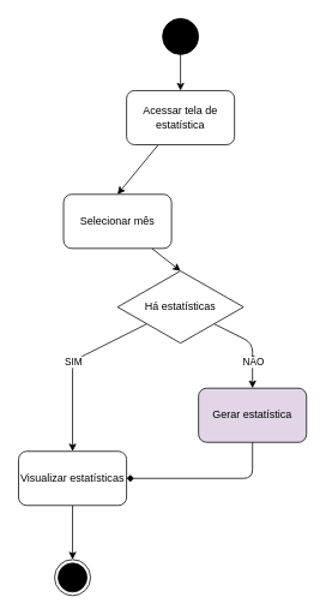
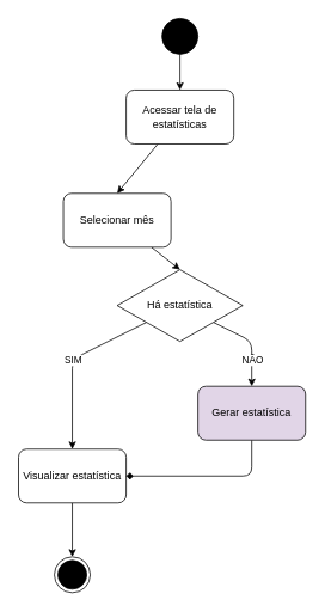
- <mxCell id="6" value="Acessar tela de estatística" style="rounded=1;whiteSpace=wrap;html=1;" parent="1" vertex="1"><mxGeometry x="140" y="100" width="120" height="60" as="geometry" /></mxCell>
+ <mxCell id="6" value="Acessar tela de estatísticas" style="rounded=1;whiteSpace=wrap;html=1;" parent="1" vertex="1"><mxGeometry x="140" y="100" width="120" height="60" as="geometry" /></mxCell>
- <mxCell id="13" value="Há estatísticas" style="rhombus;whiteSpace=wrap;html=1;" vertex="1" parent="1"><mxGeometry x="130" y="300" width="140" height="80" as="geometry" /></mxCell>
+ <mxCell id="13" value="Há estatística" style="rhombus;whiteSpace=wrap;html=1;" vertex="1" parent="1"><mxGeometry x="130" y="300" width="140" height="80" as="geometry" /></mxCell>
- <mxCell id="15" value="Visualizar estatísticas" style="rounded=1;whiteSpace=wrap;html=1;" vertex="1" parent="1"><mxGeometry x="20" y="500" width="120" height="60" as="geometry" /></mxCell>
+ <mxCell id="15" value="Visualizar estatística" style="rounded=1;whiteSpace=wrap;html=1;" vertex="1" parent="1"><mxGeometry x="20" y="500" width="120" height="60" as="geometry" /></mxCell>
